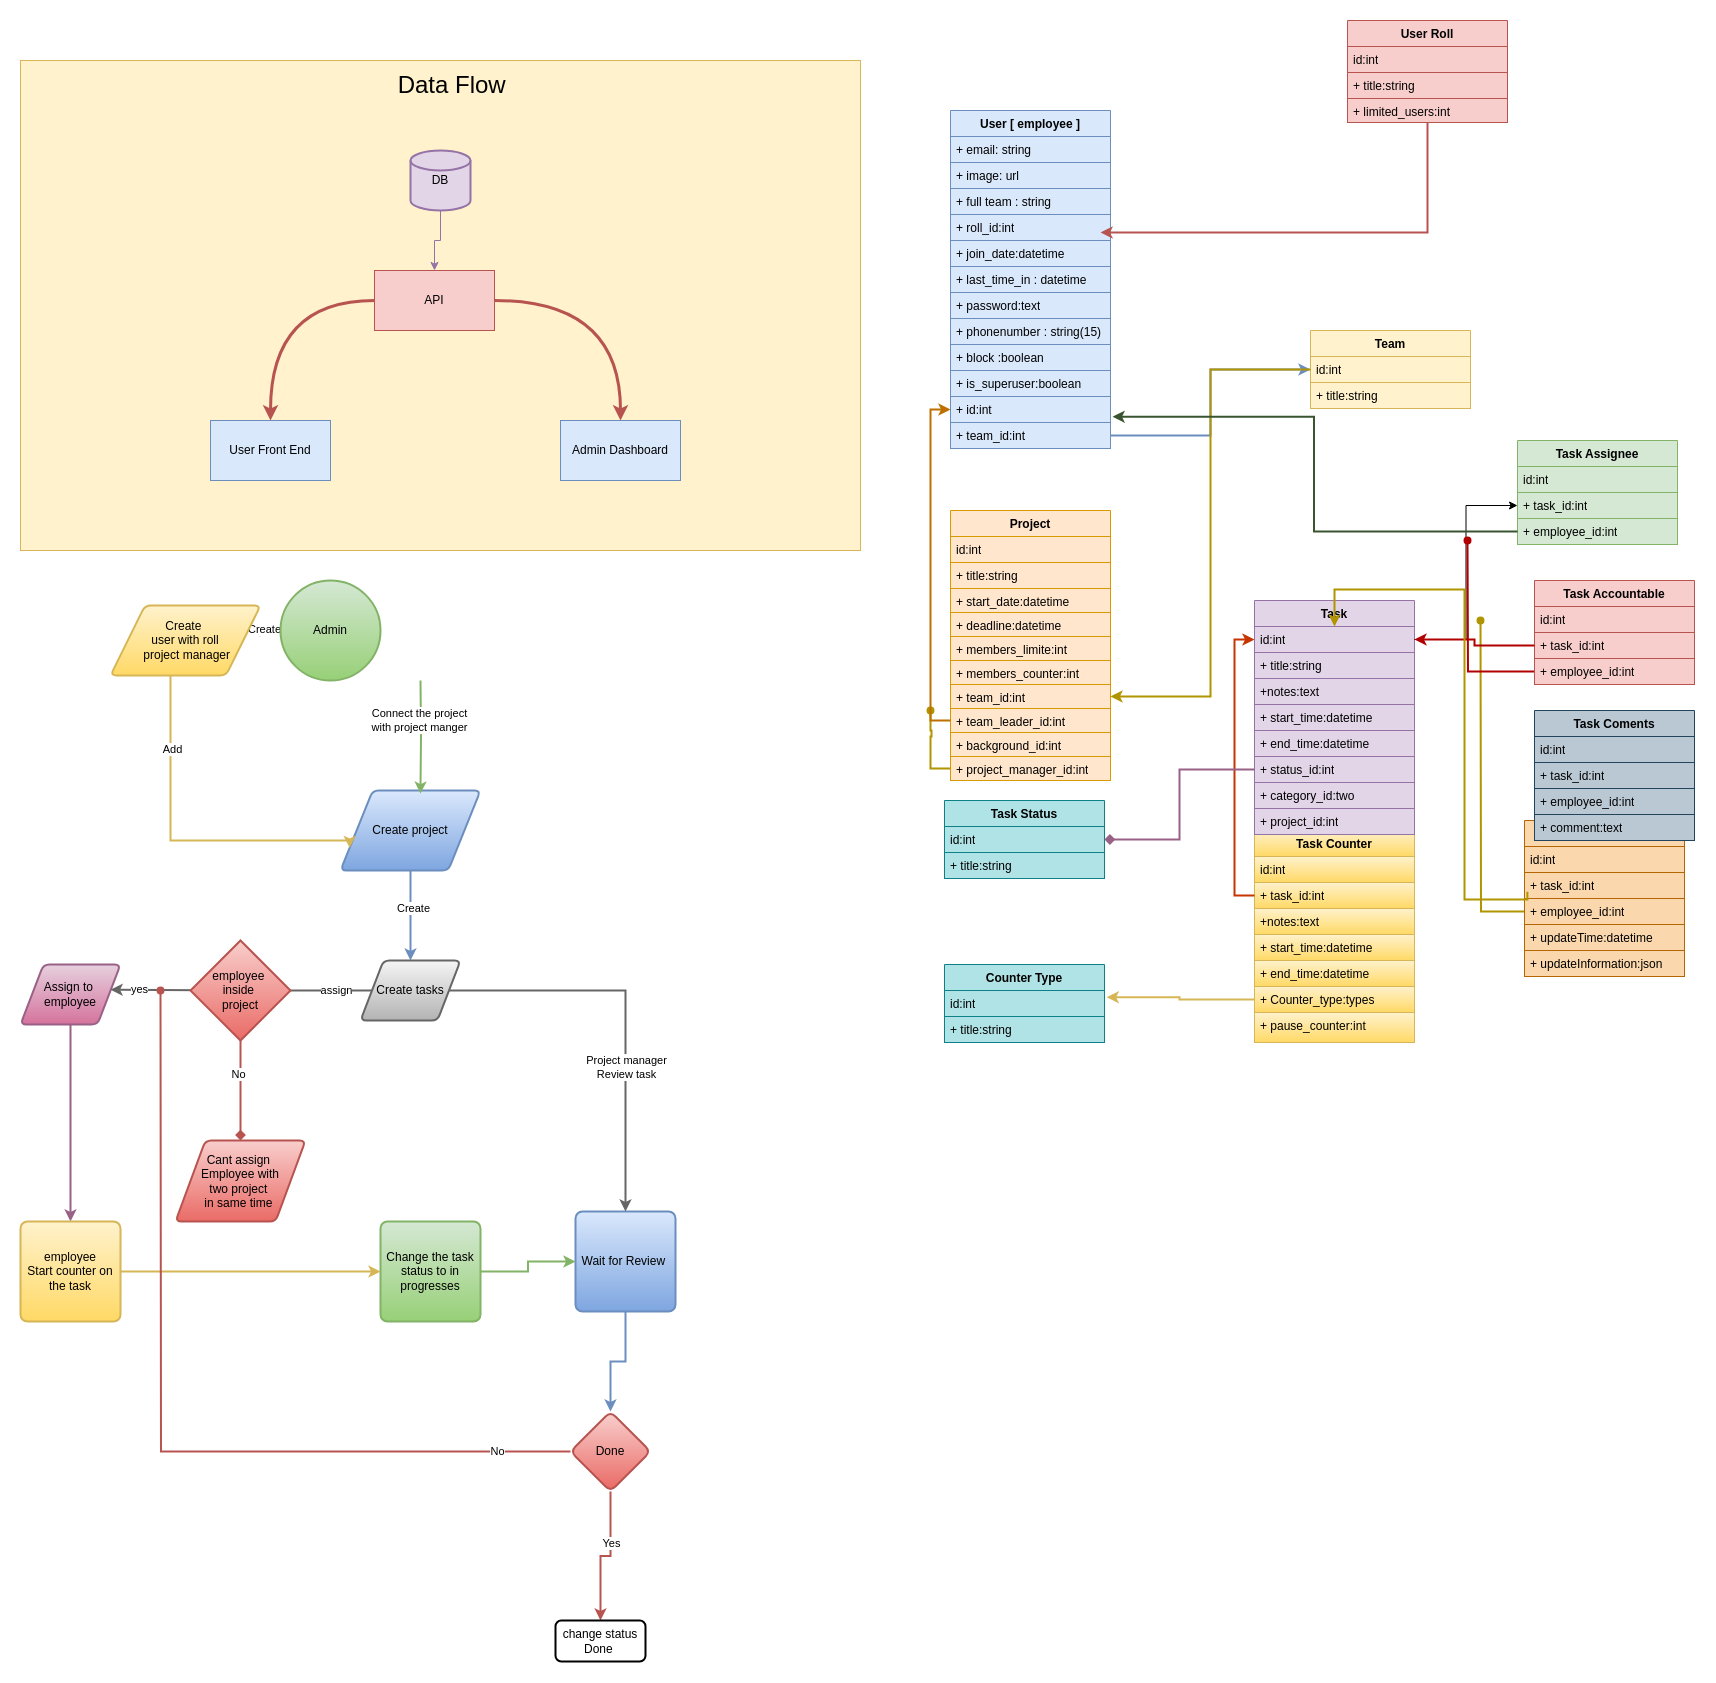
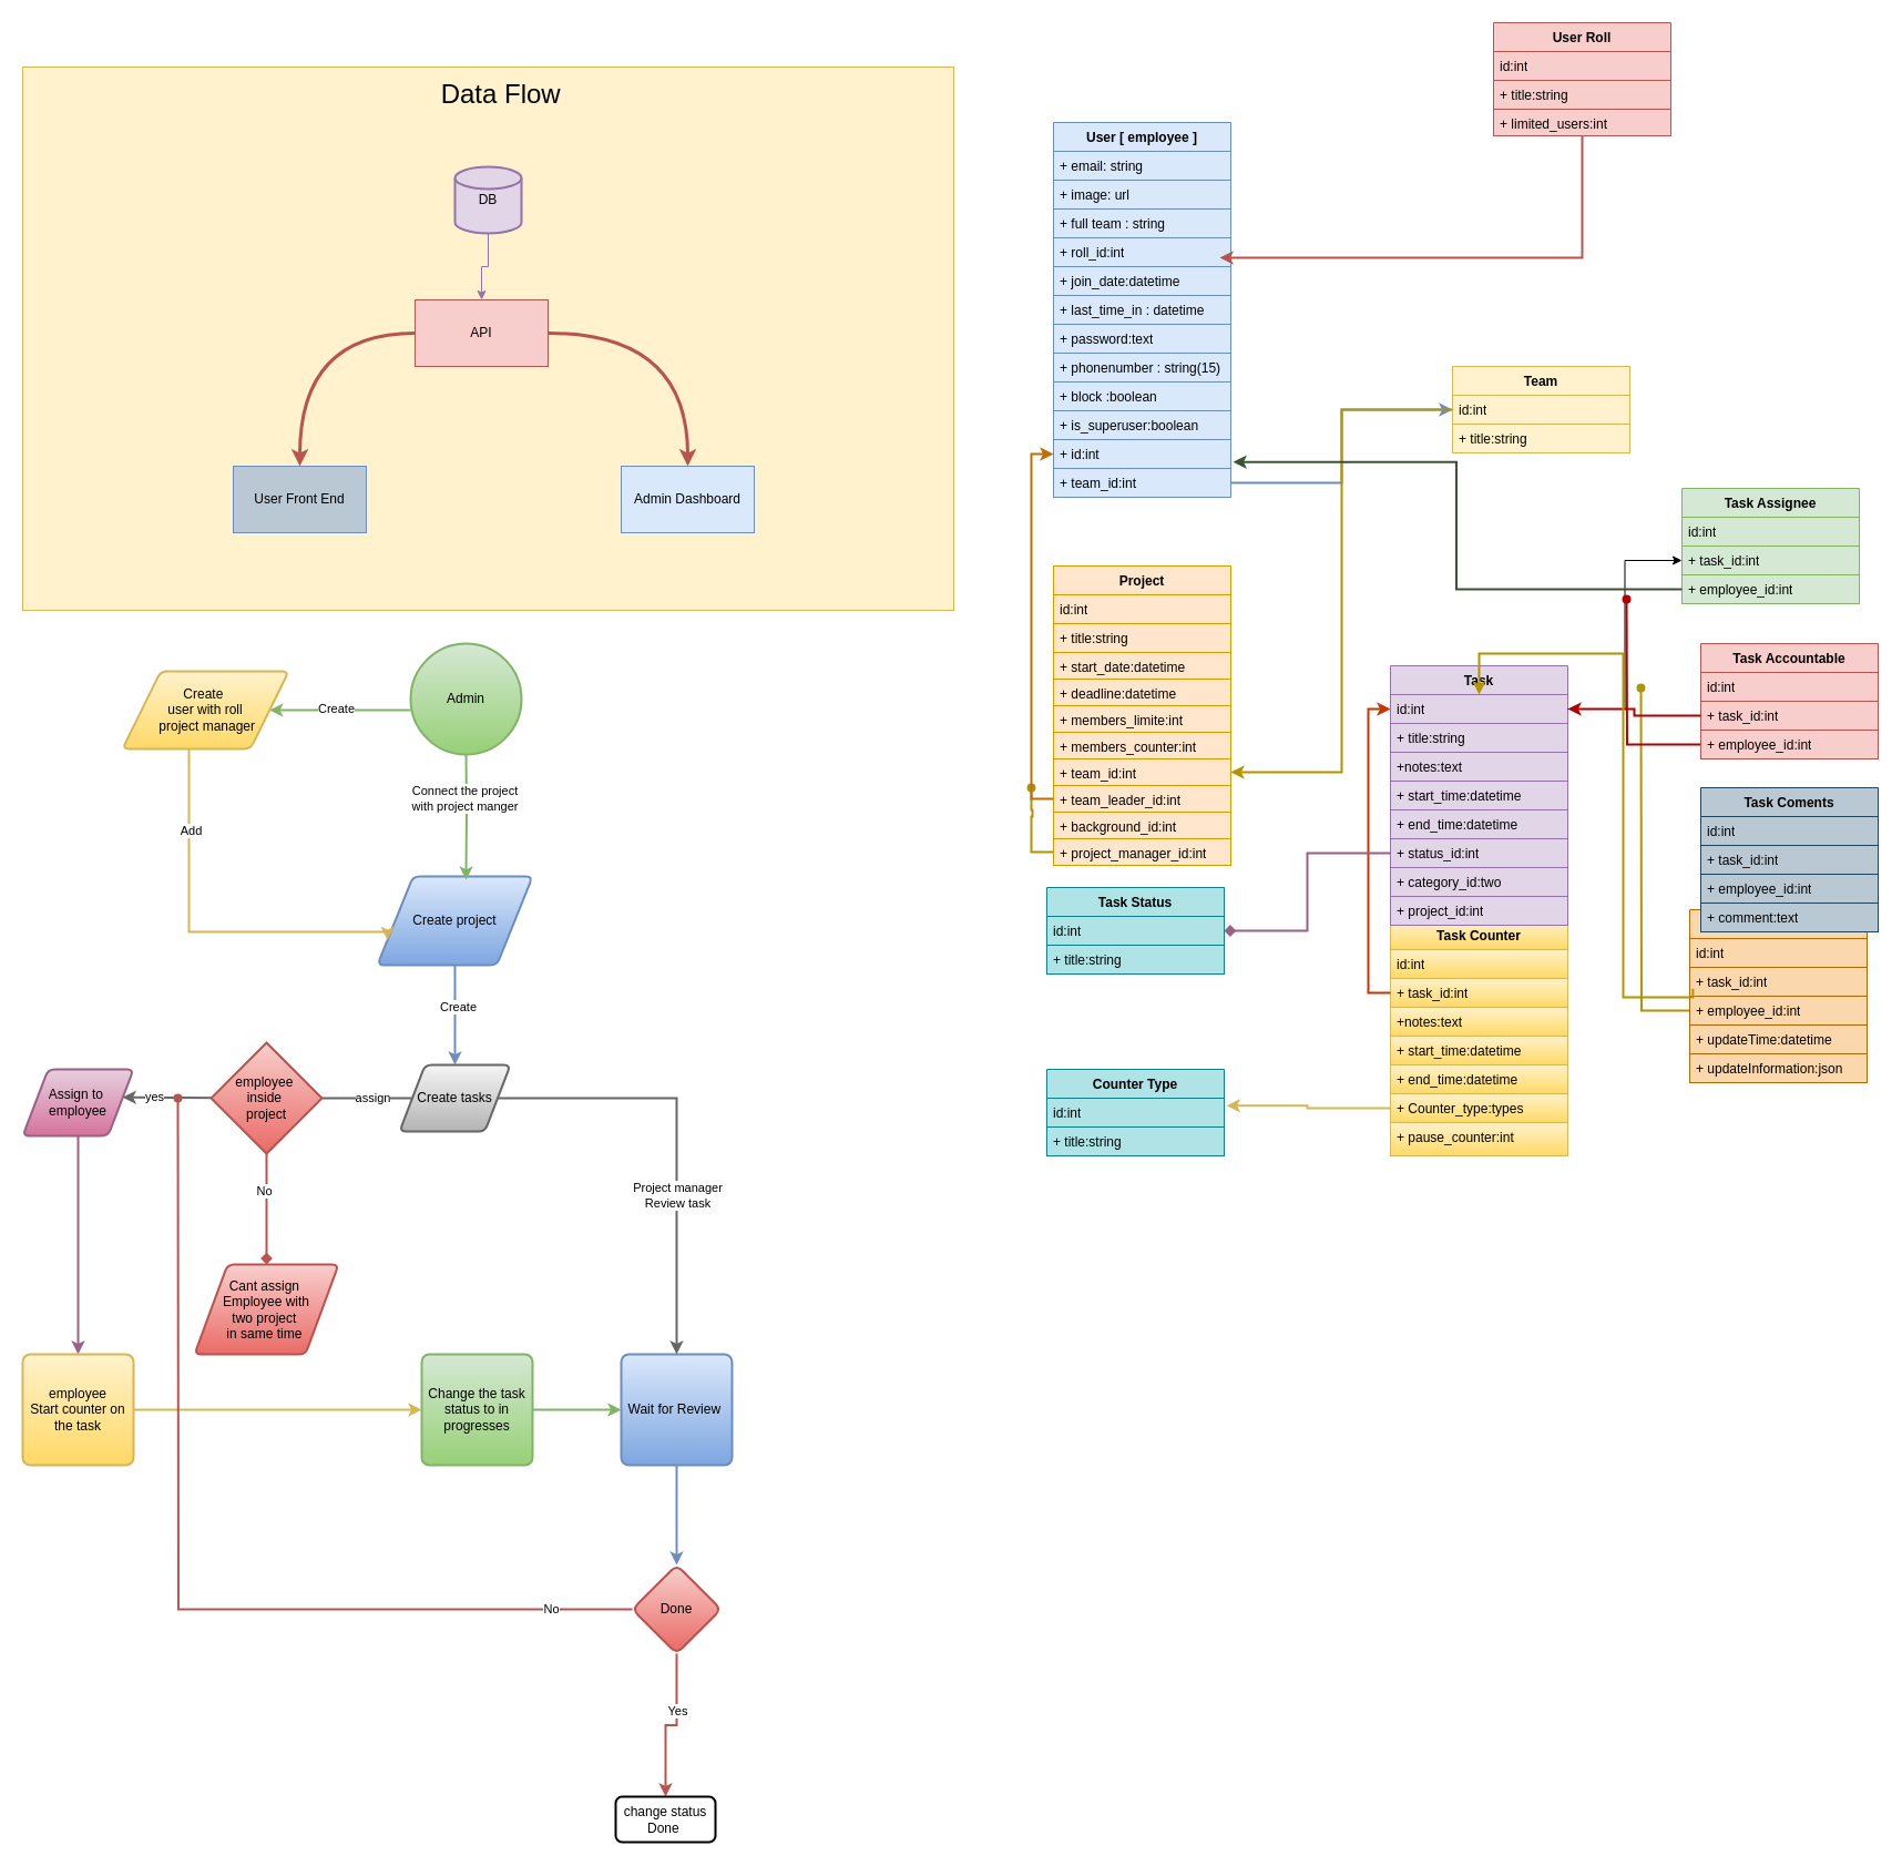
- <mxCell id="25" value="User Front End" style="rounded=0;whiteSpace=wrap;html=1;fillColor=#dae8fc;strokeColor=#6c8ebf;" vertex="1" parent="17"><mxGeometry x="190" y="360" width="120" height="60" as="geometry" /></mxCell>
+ <mxCell id="25" value="User Front End" style="rounded=0;whiteSpace=wrap;html=1;fillColor=#bac8d3;strokeColor=#6c8ebf;" vertex="1" parent="17"><mxGeometry x="190" y="360" width="120" height="60" as="geometry" /></mxCell>
- <mxCell id="86" value="Admin" style="strokeWidth=2;html=1;shape=mxgraph.flowchart.start_2;whiteSpace=wrap;fillColor=#d5e8d4;gradientColor=#97d077;strokeColor=#82b366;" vertex="1" parent="17"><mxGeometry x="260" y="520" width="100" height="100" as="geometry" /></mxCell>
+ <mxCell id="86" value="Admin" style="strokeWidth=2;html=1;shape=mxgraph.flowchart.start_2;whiteSpace=wrap;fillColor=#d5e8d4;gradientColor=#97d077;strokeColor=#82b366;" vertex="1" parent="17"><mxGeometry x="350" y="520" width="100" height="100" as="geometry" /></mxCell>
- <mxCell id="126" value="Wait for Review&amp;nbsp;" style="rounded=1;whiteSpace=wrap;html=1;absoluteArcSize=1;arcSize=14;strokeWidth=2;fillColor=#dae8fc;gradientColor=#7ea6e0;strokeColor=#6c8ebf;" vertex="1" parent="1"><mxGeometry x="575" y="1211" width="100" height="100" as="geometry" /></mxCell>
+ <mxCell id="126" value="Wait for Review&amp;nbsp;" style="rounded=1;whiteSpace=wrap;html=1;absoluteArcSize=1;arcSize=14;strokeWidth=2;fillColor=#dae8fc;gradientColor=#7ea6e0;strokeColor=#6c8ebf;" vertex="1" parent="1"><mxGeometry x="560" y="1221" width="100" height="100" as="geometry" /></mxCell>
